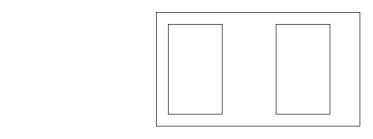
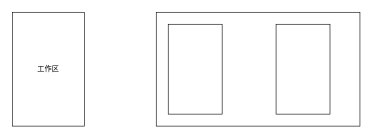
+ <mxCell id="2" value="工作区" style="rounded=0;whiteSpace=wrap;html=1;" parent="1" vertex="1"><mxGeometry x="20" y="20" width="120" height="190" as="geometry" /></mxCell>
